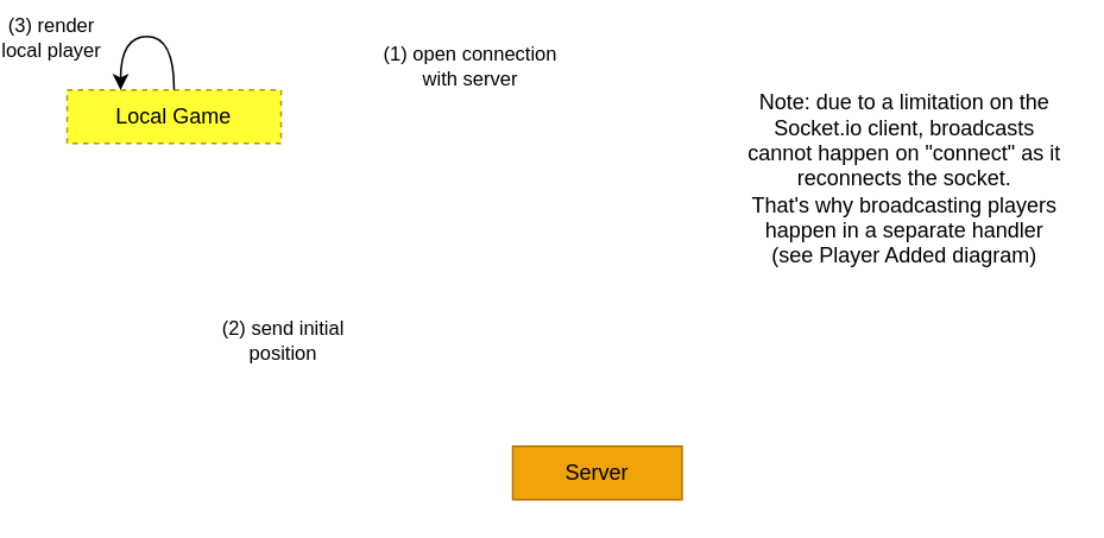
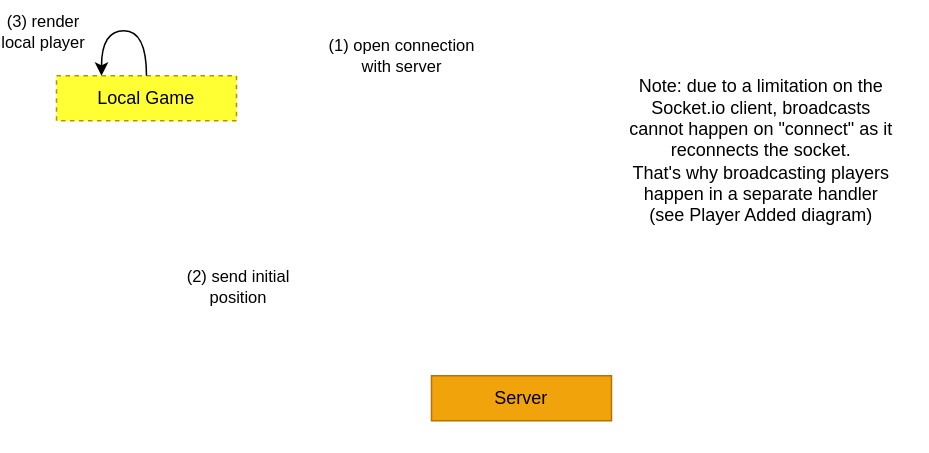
- <mxCell id="7" value="Server" style="rounded=0;whiteSpace=wrap;html=1;fillColor=#f0a30a;strokeColor=#BD7000;fontColor=#000000;" parent="1" vertex="1"><mxGeometry x="270" y="250" width="95" height="30" as="geometry" /></mxCell>
+ <mxCell id="7" value="Server" style="rounded=0;whiteSpace=wrap;html=1;fillColor=#f0a30a;strokeColor=#BD7000;fontColor=#000000;" parent="1" vertex="1"><mxGeometry x="270" y="250" width="120" height="30" as="geometry" /></mxCell>
